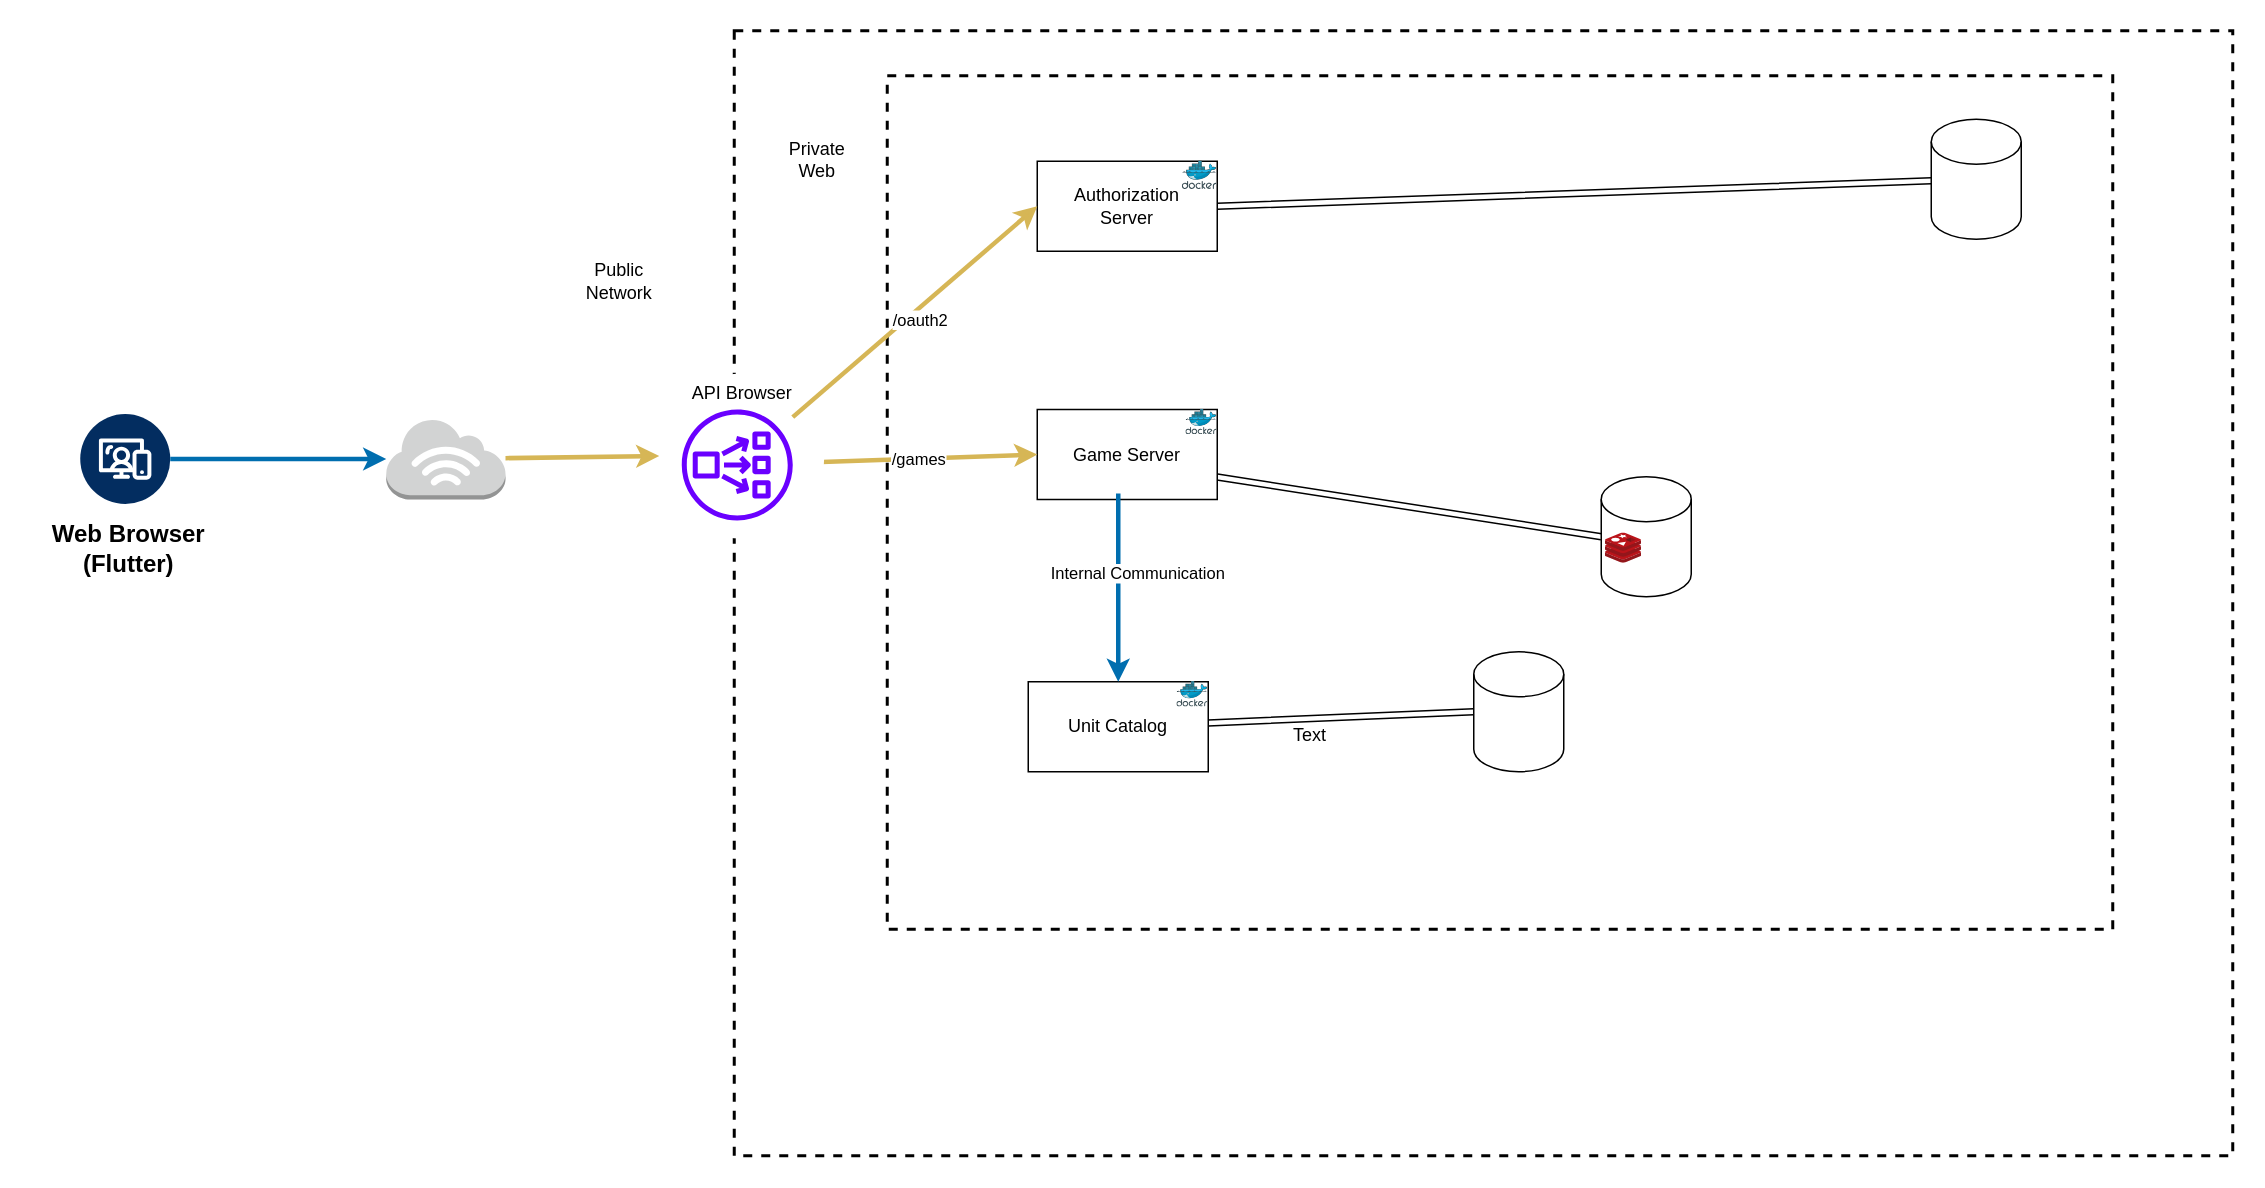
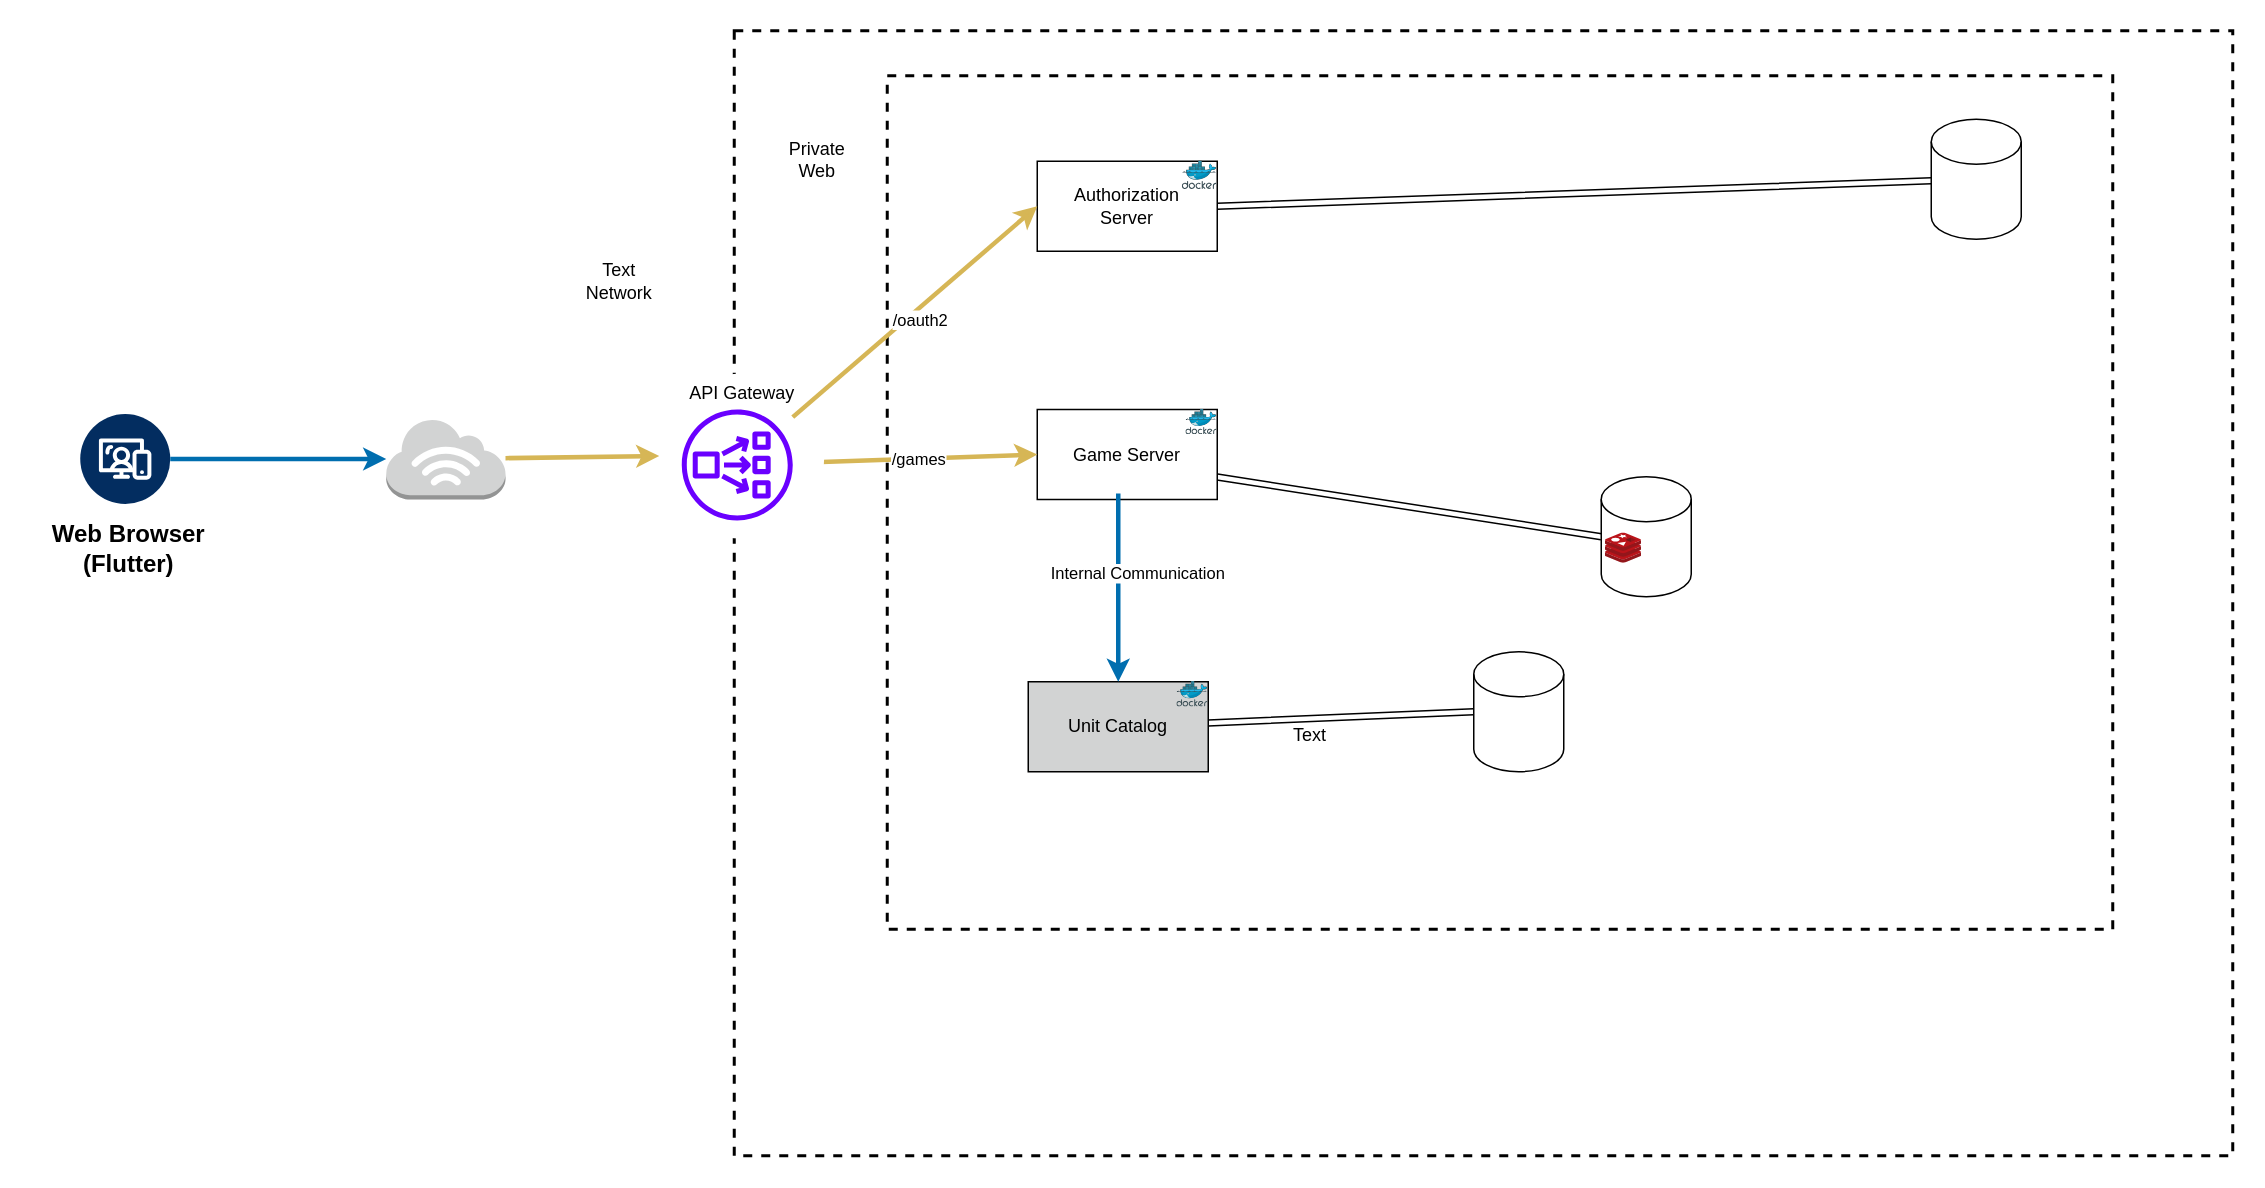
- <mxCell id="18" value="Public &lt;br&gt;Network" style="text;html=1;align=center;verticalAlign=middle;resizable=0;points=[];autosize=1;strokeColor=none;" vertex="1" parent="1"><mxGeometry x="385" y="171" width="54" height="32" as="geometry" /></mxCell>
+ <mxCell id="18" value="Text &lt;br&gt;Network" style="text;html=1;align=center;verticalAlign=middle;resizable=0;points=[];autosize=1;strokeColor=none;" vertex="1" parent="1"><mxGeometry x="385" y="171" width="54" height="32" as="geometry" /></mxCell>
- <mxCell id="22" value="&lt;div&gt;API Browser&lt;/div&gt;" style="text;html=1;align=center;verticalAlign=middle;resizable=0;points=[];autosize=1;strokeColor=none;" vertex="1" parent="1"><mxGeometry x="450.5" y="248.5" width="86" height="26" as="geometry" /></mxCell>
+ <mxCell id="22" value="&lt;div&gt;API Gateway&lt;/div&gt;" style="text;html=1;align=center;verticalAlign=middle;resizable=0;points=[];autosize=1;strokeColor=none;" vertex="1" parent="1"><mxGeometry x="450.5" y="248.5" width="86" height="26" as="geometry" /></mxCell>
- <mxCell id="27" value="Unit Catalog" style="rounded=0;whiteSpace=wrap;html=1;" vertex="1" parent="1"><mxGeometry x="685" y="454" width="120" height="60" as="geometry" /></mxCell>
+ <mxCell id="27" value="Unit Catalog" style="rounded=0;whiteSpace=wrap;html=1;fillColor=#d2d3d3;" vertex="1" parent="1"><mxGeometry x="685" y="454" width="120" height="60" as="geometry" /></mxCell>
